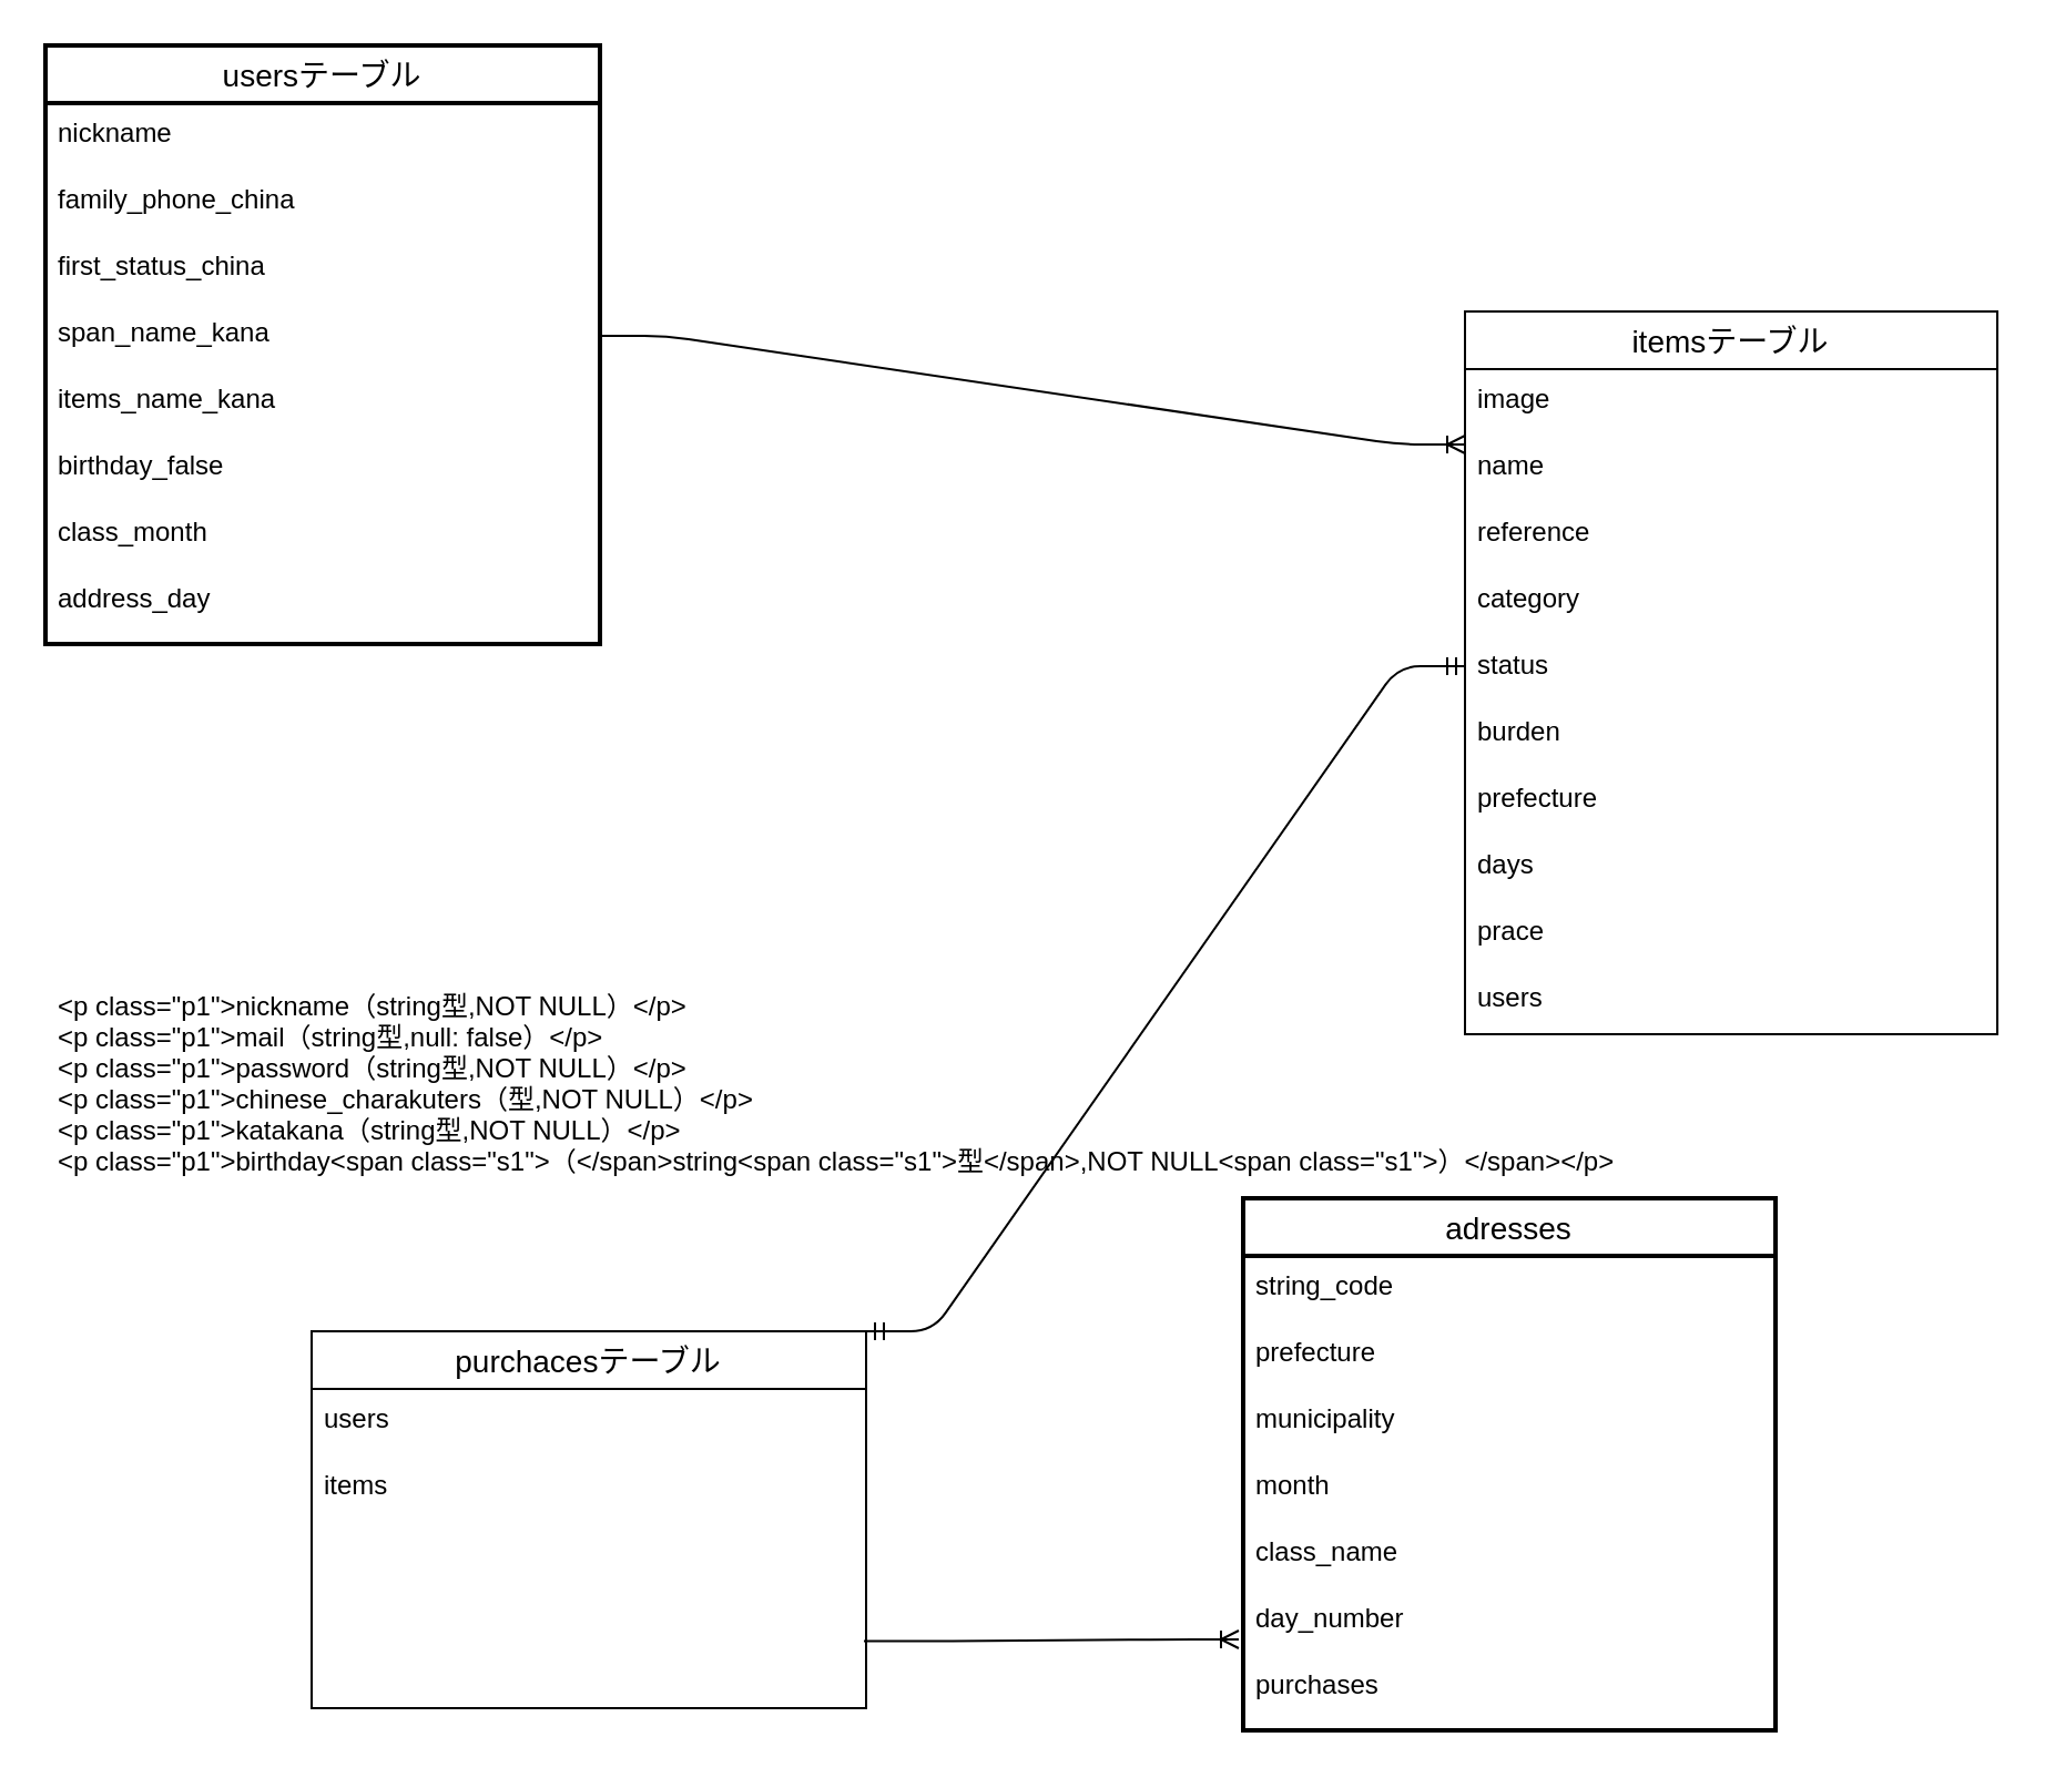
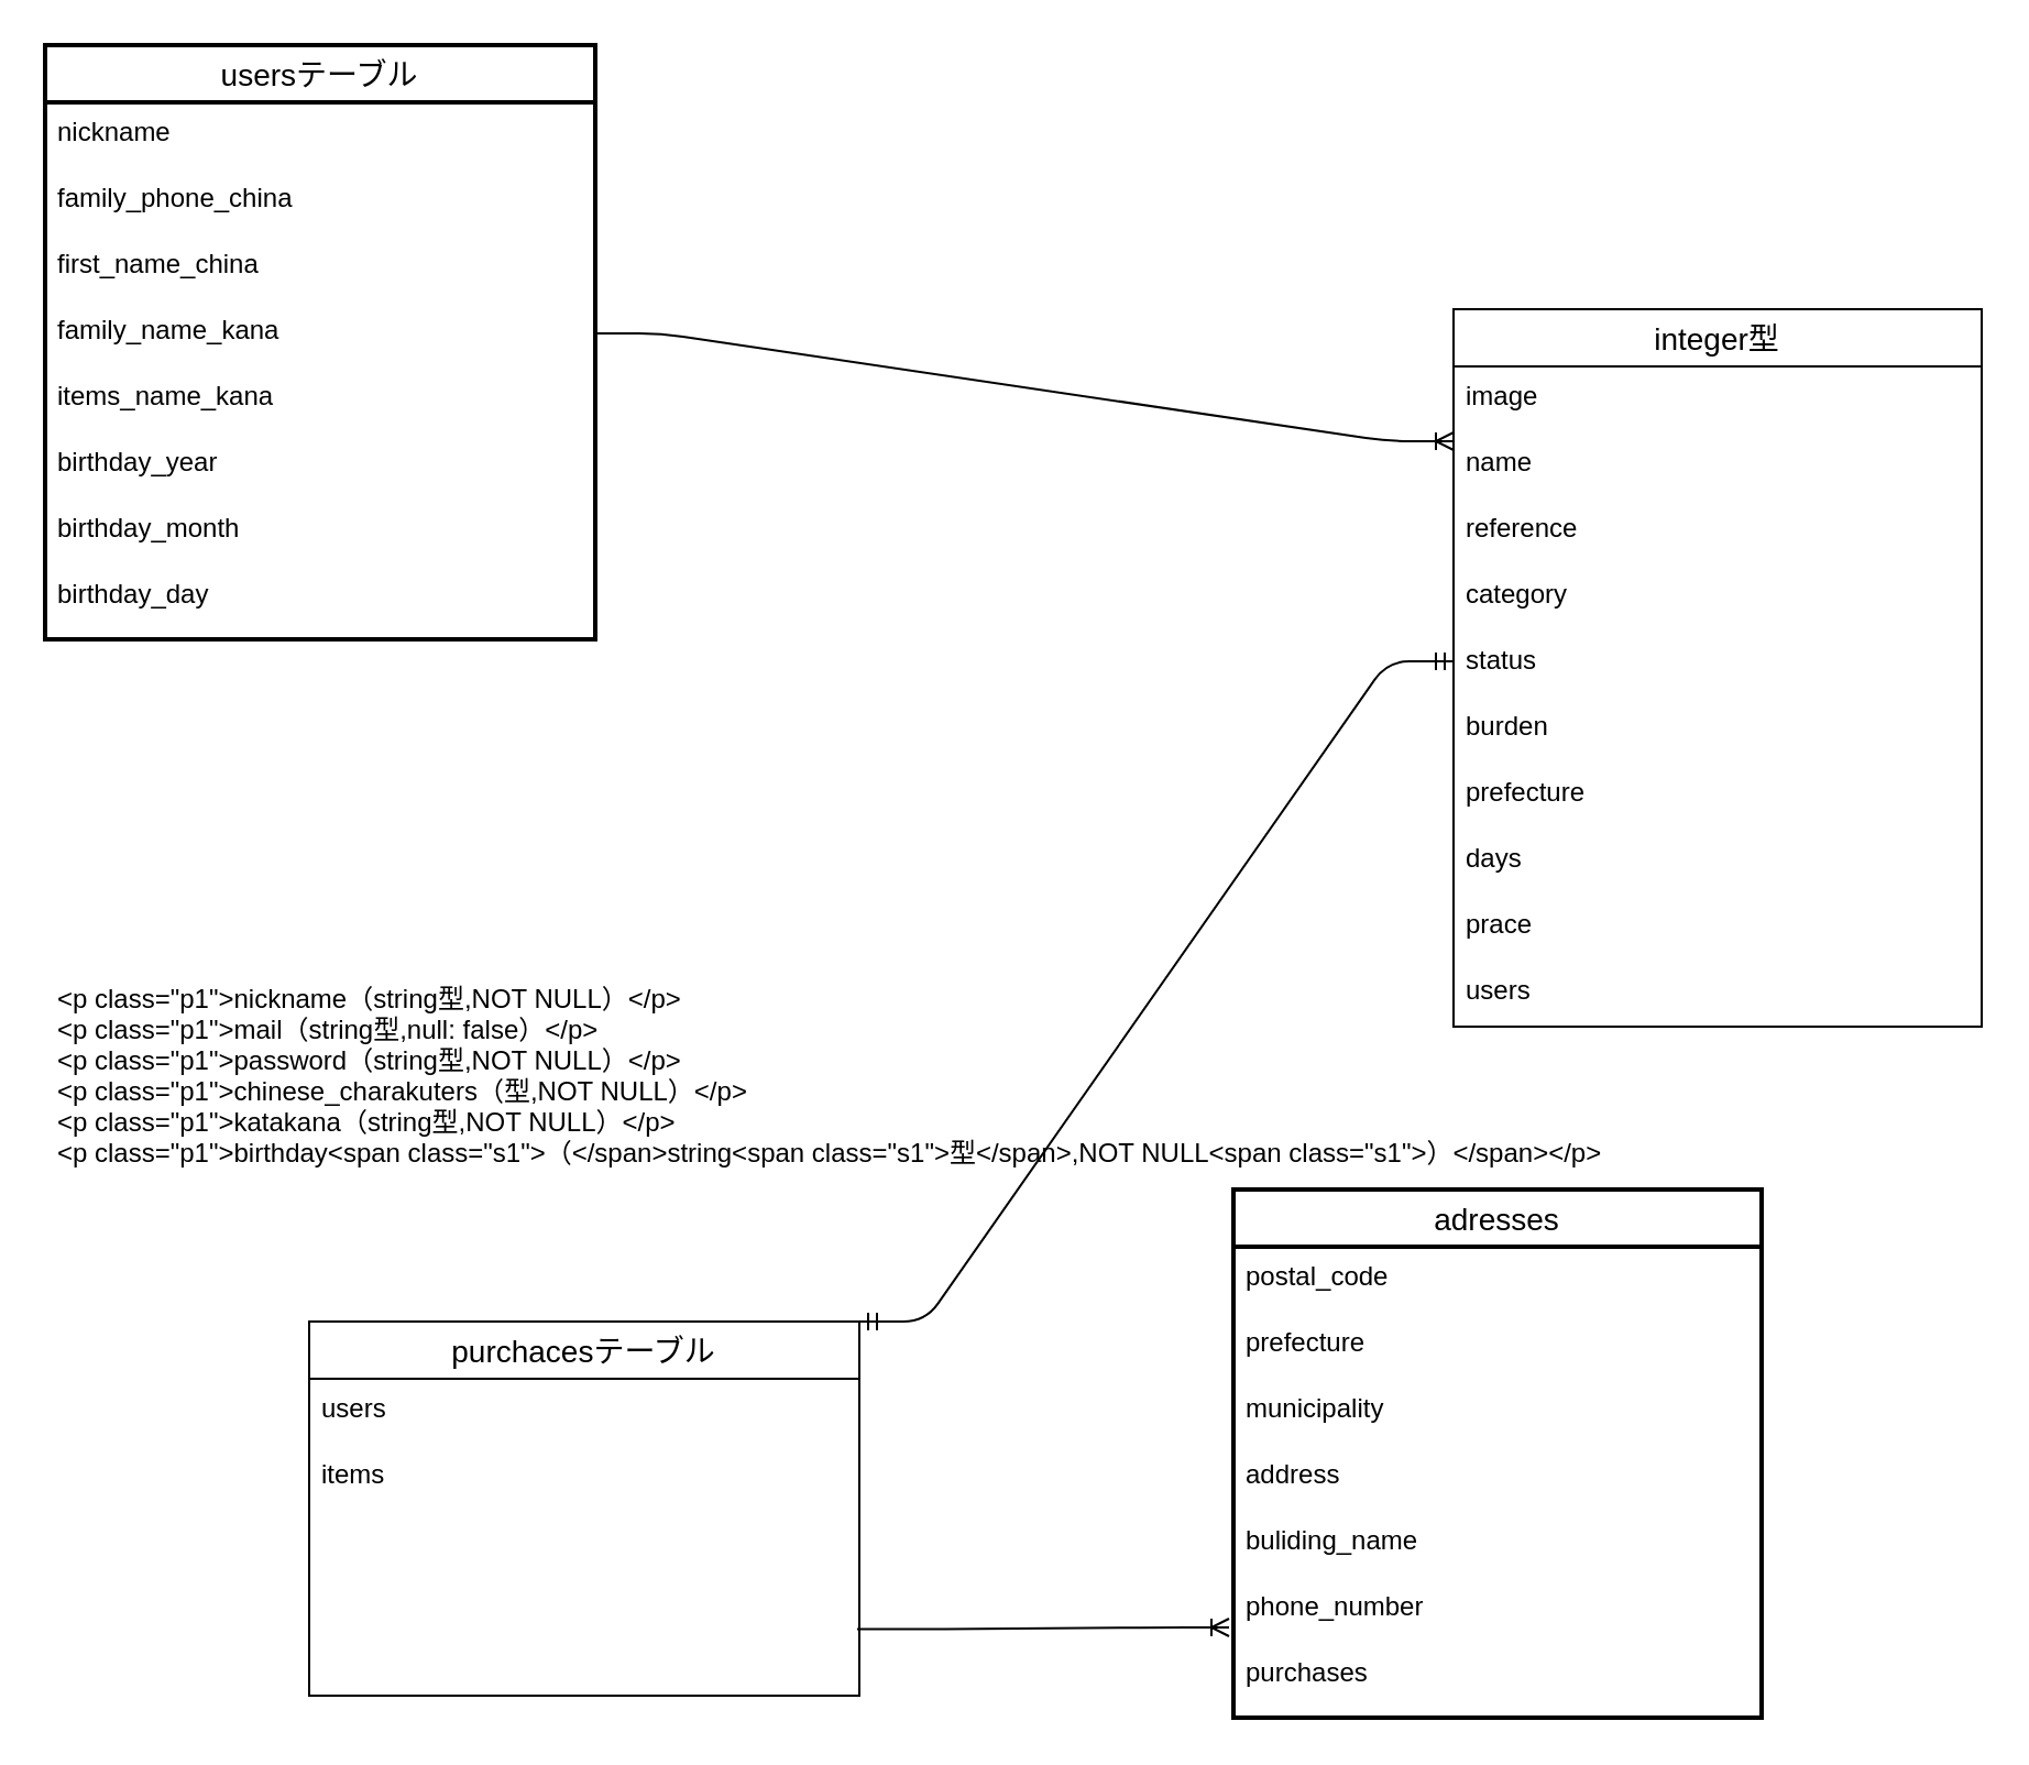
- <mxCell id="19" value="first_status_china" style="text;strokeColor=none;fillColor=none;spacingLeft=4;spacingRight=4;overflow=hidden;rotatable=0;points=[[0,0.5],[1,0.5]];portConstraint=eastwest;fontSize=12;" vertex="1" parent="16"><mxGeometry y="86" width="250" height="30" as="geometry" /></mxCell>
+ <mxCell id="19" value="first_name_china" style="text;strokeColor=none;fillColor=none;spacingLeft=4;spacingRight=4;overflow=hidden;rotatable=0;points=[[0,0.5],[1,0.5]];portConstraint=eastwest;fontSize=12;" vertex="1" parent="16"><mxGeometry y="86" width="250" height="30" as="geometry" /></mxCell>
- <mxCell id="20" value="span_name_kana" style="text;strokeColor=none;fillColor=none;spacingLeft=4;spacingRight=4;overflow=hidden;rotatable=0;points=[[0,0.5],[1,0.5]];portConstraint=eastwest;fontSize=12;" vertex="1" parent="16"><mxGeometry y="116" width="250" height="30" as="geometry" /></mxCell>
+ <mxCell id="20" value="family_name_kana" style="text;strokeColor=none;fillColor=none;spacingLeft=4;spacingRight=4;overflow=hidden;rotatable=0;points=[[0,0.5],[1,0.5]];portConstraint=eastwest;fontSize=12;" vertex="1" parent="16"><mxGeometry y="116" width="250" height="30" as="geometry" /></mxCell>
- <mxCell id="2" value="itemsテーブル" style="swimlane;fontStyle=0;childLayout=stackLayout;horizontal=1;startSize=26;horizontalStack=0;resizeParent=1;resizeParentMax=0;resizeLast=0;collapsible=1;marginBottom=0;align=center;fontSize=14;" parent="1" vertex="1"><mxGeometry x="660" y="140" width="240" height="326" as="geometry"><mxRectangle x="250" y="110" width="120" height="26" as="alternateBounds" /></mxGeometry></mxCell>
+ <mxCell id="2" value="integer型" style="swimlane;fontStyle=0;childLayout=stackLayout;horizontal=1;startSize=26;horizontalStack=0;resizeParent=1;resizeParentMax=0;resizeLast=0;collapsible=1;marginBottom=0;align=center;fontSize=14;" parent="1" vertex="1"><mxGeometry x="660" y="140" width="240" height="326" as="geometry"><mxRectangle x="250" y="110" width="120" height="26" as="alternateBounds" /></mxGeometry></mxCell>
- <mxCell id="22" value="birthday_false" style="text;strokeColor=none;fillColor=none;spacingLeft=4;spacingRight=4;overflow=hidden;rotatable=0;points=[[0,0.5],[1,0.5]];portConstraint=eastwest;fontSize=12;" vertex="1" parent="16"><mxGeometry y="176" width="250" height="30" as="geometry" /></mxCell>
+ <mxCell id="22" value="birthday_year" style="text;strokeColor=none;fillColor=none;spacingLeft=4;spacingRight=4;overflow=hidden;rotatable=0;points=[[0,0.5],[1,0.5]];portConstraint=eastwest;fontSize=12;" vertex="1" parent="16"><mxGeometry y="176" width="250" height="30" as="geometry" /></mxCell>
- <mxCell id="23" value="class_month" style="text;strokeColor=none;fillColor=none;spacingLeft=4;spacingRight=4;overflow=hidden;rotatable=0;points=[[0,0.5],[1,0.5]];portConstraint=eastwest;fontSize=12;" vertex="1" parent="16"><mxGeometry y="206" width="250" height="30" as="geometry" /></mxCell>
+ <mxCell id="23" value="birthday_month" style="text;strokeColor=none;fillColor=none;spacingLeft=4;spacingRight=4;overflow=hidden;rotatable=0;points=[[0,0.5],[1,0.5]];portConstraint=eastwest;fontSize=12;" vertex="1" parent="16"><mxGeometry y="206" width="250" height="30" as="geometry" /></mxCell>
- <mxCell id="24" value="address_day" style="text;strokeColor=none;fillColor=none;spacingLeft=4;spacingRight=4;overflow=hidden;rotatable=0;points=[[0,0.5],[1,0.5]];portConstraint=eastwest;fontSize=12;" vertex="1" parent="16"><mxGeometry y="236" width="250" height="30" as="geometry" /></mxCell>
+ <mxCell id="24" value="birthday_day" style="text;strokeColor=none;fillColor=none;spacingLeft=4;spacingRight=4;overflow=hidden;rotatable=0;points=[[0,0.5],[1,0.5]];portConstraint=eastwest;fontSize=12;" vertex="1" parent="16"><mxGeometry y="236" width="250" height="30" as="geometry" /></mxCell>
- <mxCell id="30" value="string_code" style="text;strokeColor=none;fillColor=none;spacingLeft=4;spacingRight=4;overflow=hidden;rotatable=0;points=[[0,0.5],[1,0.5]];portConstraint=eastwest;fontSize=12;" vertex="1" parent="29"><mxGeometry y="26" width="240" height="30" as="geometry" /></mxCell>
+ <mxCell id="30" value="postal_code" style="text;strokeColor=none;fillColor=none;spacingLeft=4;spacingRight=4;overflow=hidden;rotatable=0;points=[[0,0.5],[1,0.5]];portConstraint=eastwest;fontSize=12;" vertex="1" parent="29"><mxGeometry y="26" width="240" height="30" as="geometry" /></mxCell>
- <mxCell id="33" value="month" style="text;strokeColor=none;fillColor=none;spacingLeft=4;spacingRight=4;overflow=hidden;rotatable=0;points=[[0,0.5],[1,0.5]];portConstraint=eastwest;fontSize=12;" vertex="1" parent="29"><mxGeometry y="116" width="240" height="30" as="geometry" /></mxCell>
+ <mxCell id="33" value="address" style="text;strokeColor=none;fillColor=none;spacingLeft=4;spacingRight=4;overflow=hidden;rotatable=0;points=[[0,0.5],[1,0.5]];portConstraint=eastwest;fontSize=12;" vertex="1" parent="29"><mxGeometry y="116" width="240" height="30" as="geometry" /></mxCell>
- <mxCell id="34" value="class_name" style="text;strokeColor=none;fillColor=none;spacingLeft=4;spacingRight=4;overflow=hidden;rotatable=0;points=[[0,0.5],[1,0.5]];portConstraint=eastwest;fontSize=12;" vertex="1" parent="29"><mxGeometry y="146" width="240" height="30" as="geometry" /></mxCell>
+ <mxCell id="34" value="buliding_name" style="text;strokeColor=none;fillColor=none;spacingLeft=4;spacingRight=4;overflow=hidden;rotatable=0;points=[[0,0.5],[1,0.5]];portConstraint=eastwest;fontSize=12;" vertex="1" parent="29"><mxGeometry y="146" width="240" height="30" as="geometry" /></mxCell>
- <mxCell id="35" value="day_number" style="text;strokeColor=none;fillColor=none;spacingLeft=4;spacingRight=4;overflow=hidden;rotatable=0;points=[[0,0.5],[1,0.5]];portConstraint=eastwest;fontSize=12;" vertex="1" parent="29"><mxGeometry y="176" width="240" height="30" as="geometry" /></mxCell>
+ <mxCell id="35" value="phone_number" style="text;strokeColor=none;fillColor=none;spacingLeft=4;spacingRight=4;overflow=hidden;rotatable=0;points=[[0,0.5],[1,0.5]];portConstraint=eastwest;fontSize=12;" vertex="1" parent="29"><mxGeometry y="176" width="240" height="30" as="geometry" /></mxCell>
